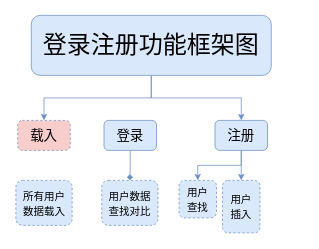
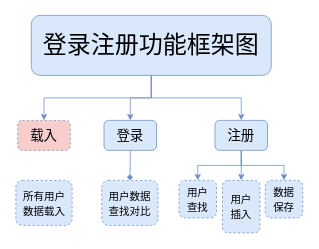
+ <mxCell id="2" style="edgeStyle=orthogonalEdgeStyle;rounded=0;orthogonalLoop=1;jettySize=auto;html=1;exitX=0.5;exitY=1;exitDx=0;exitDy=0;entryX=0.5;entryY=0;entryDx=0;entryDy=0;fontFamily=Times New Roman;fontSize=16;fillColor=#dae8fc;strokeColor=#6c8ebf;" parent="1" source="5" target="8" edge="1"><mxGeometry relative="1" as="geometry" /></mxCell>
+ <mxCell id="11" style="edgeStyle=orthogonalEdgeStyle;rounded=0;orthogonalLoop=1;jettySize=auto;html=1;entryX=0.5;entryY=0;entryDx=0;entryDy=0;fontFamily=Times New Roman;fontSize=18;exitX=0.5;exitY=1;exitDx=0;exitDy=0;fillColor=#dae8fc;strokeColor=#6c8ebf;" parent="1" source="12" target="17" edge="1"><mxGeometry relative="1" as="geometry"><mxPoint x="317" y="210" as="sourcePoint" /></mxGeometry></mxCell>
+ <mxCell id="17" value="&lt;span style=&quot;font-size: 14px;&quot;&gt;数据&lt;br&gt;保存&lt;/span&gt;" style="rounded=1;whiteSpace=wrap;html=1;fontFamily=Times New Roman;fontSize=16;dashed=1;fillColor=#dae8fc;strokeColor=#6c8ebf;" parent="1" vertex="1"><mxGeometry x="353" y="240" width="50" height="50" as="geometry" /></mxCell>
